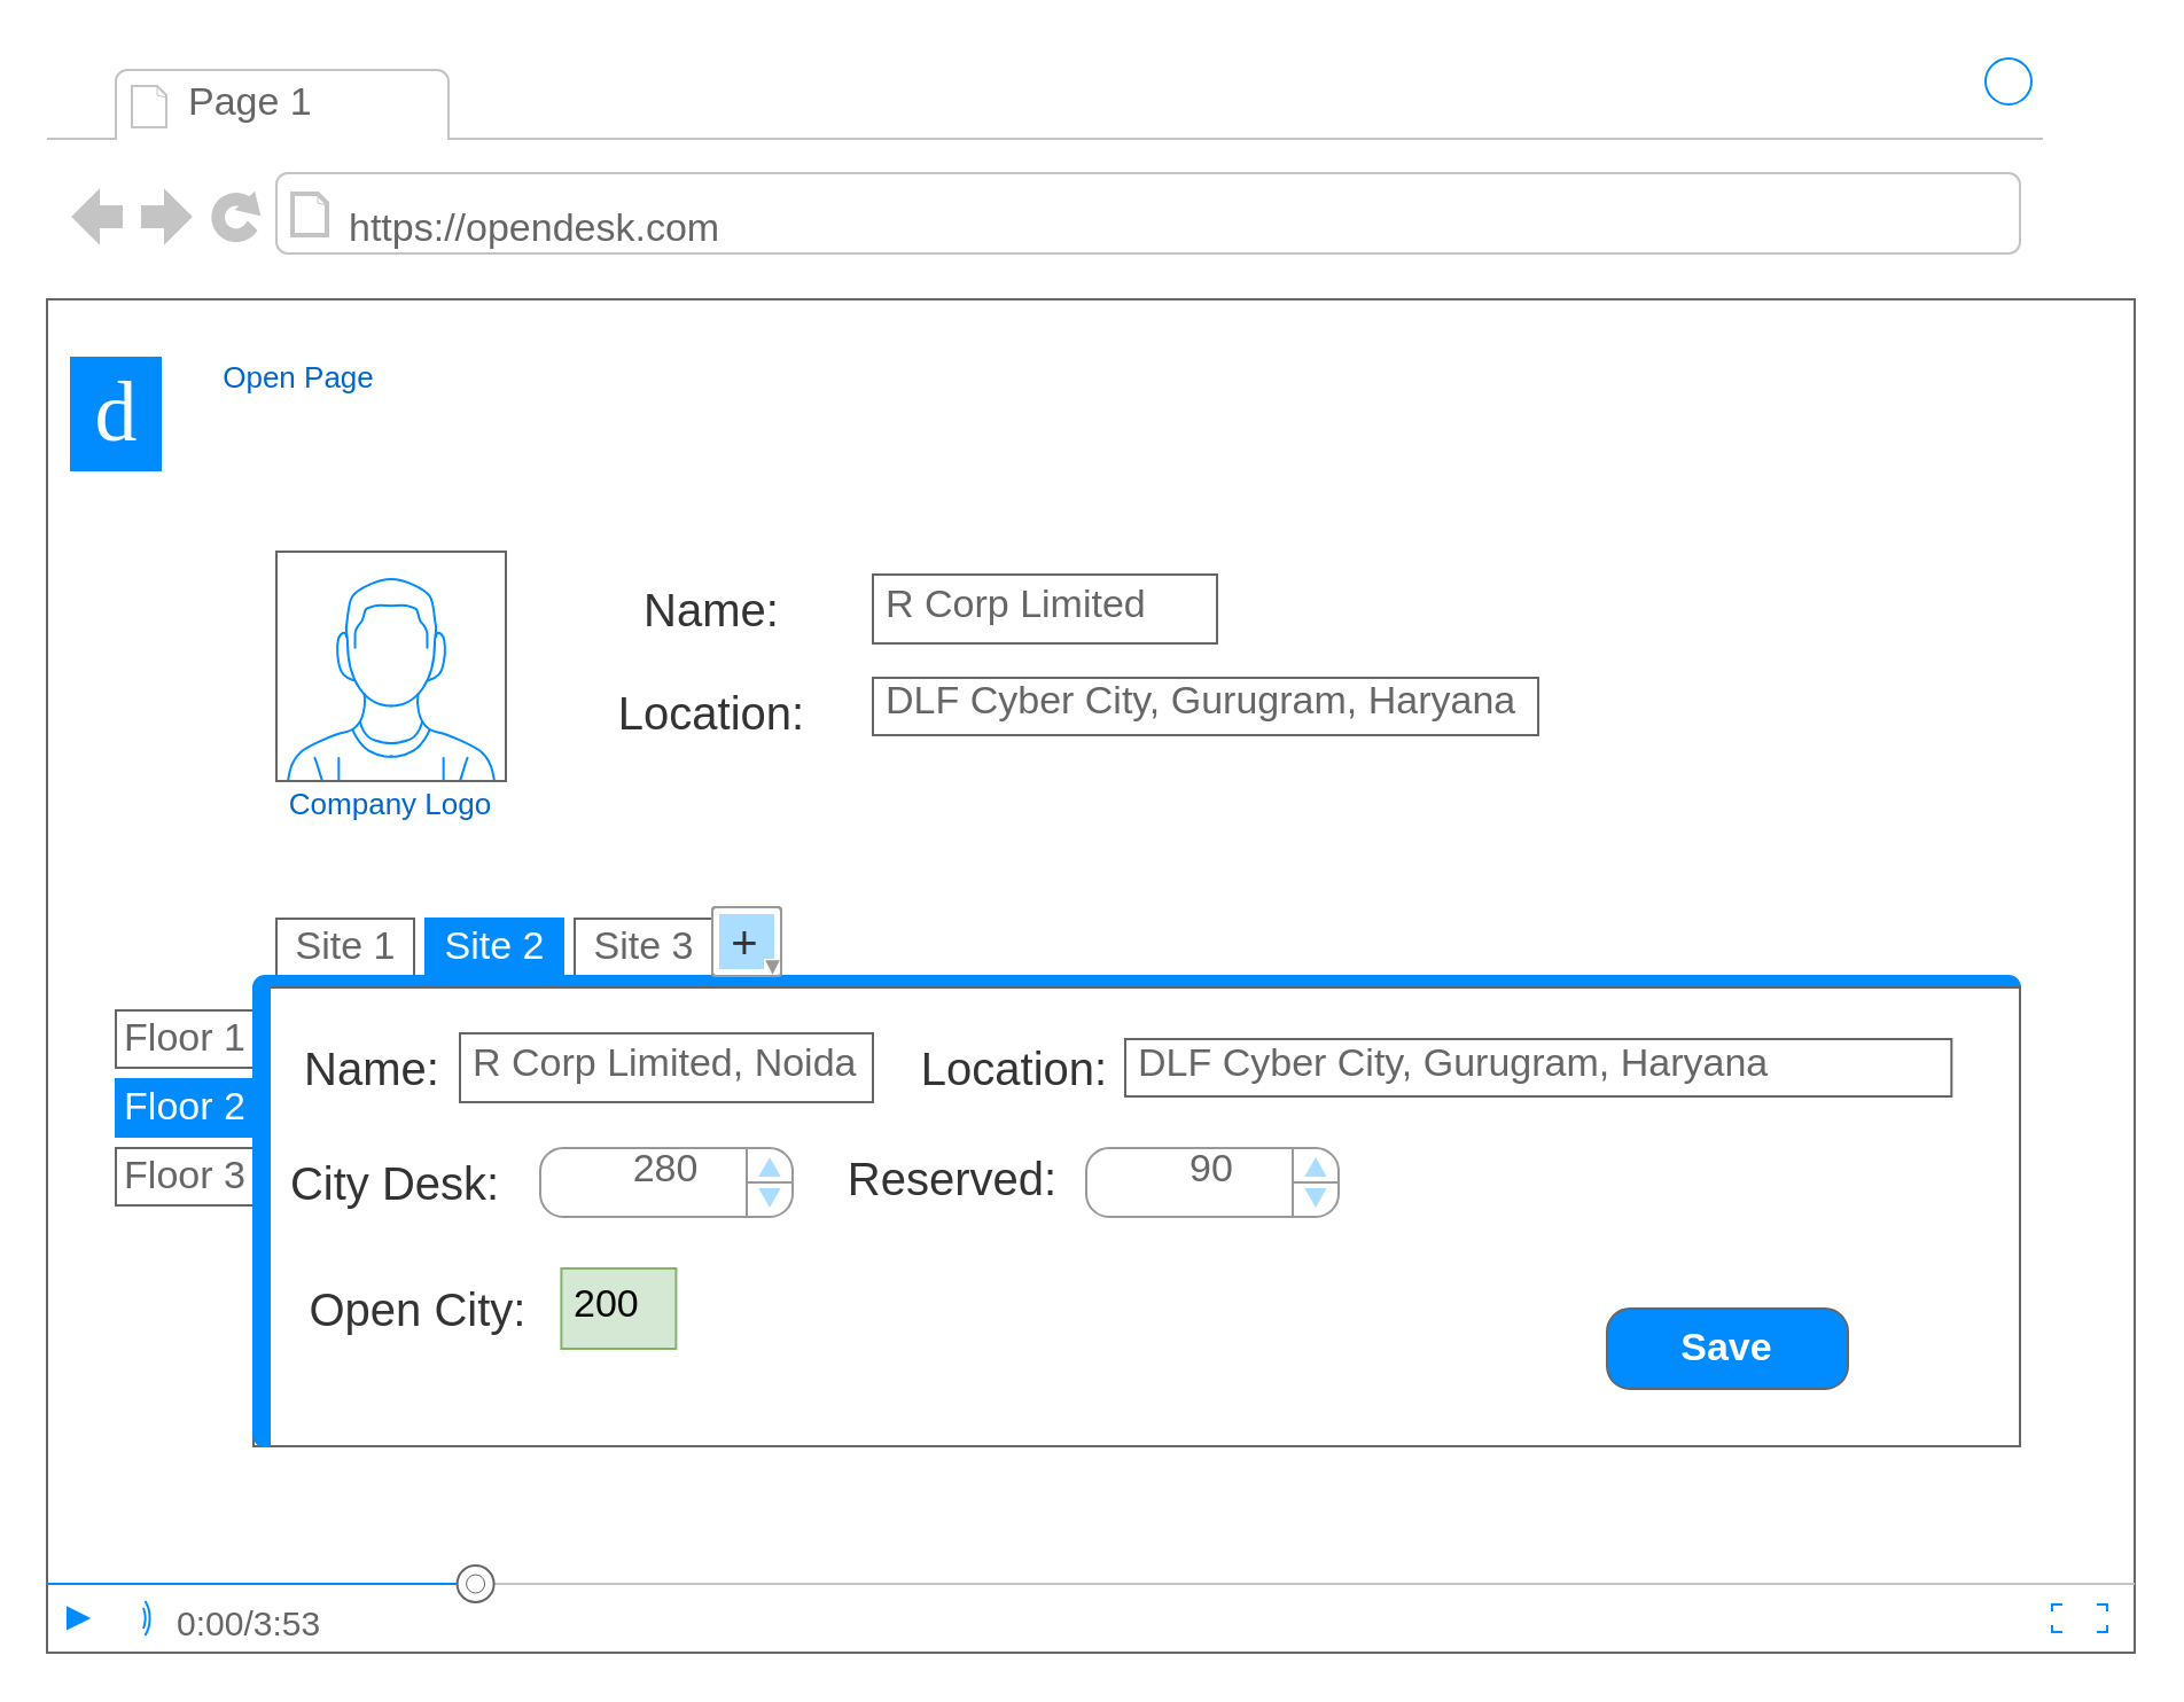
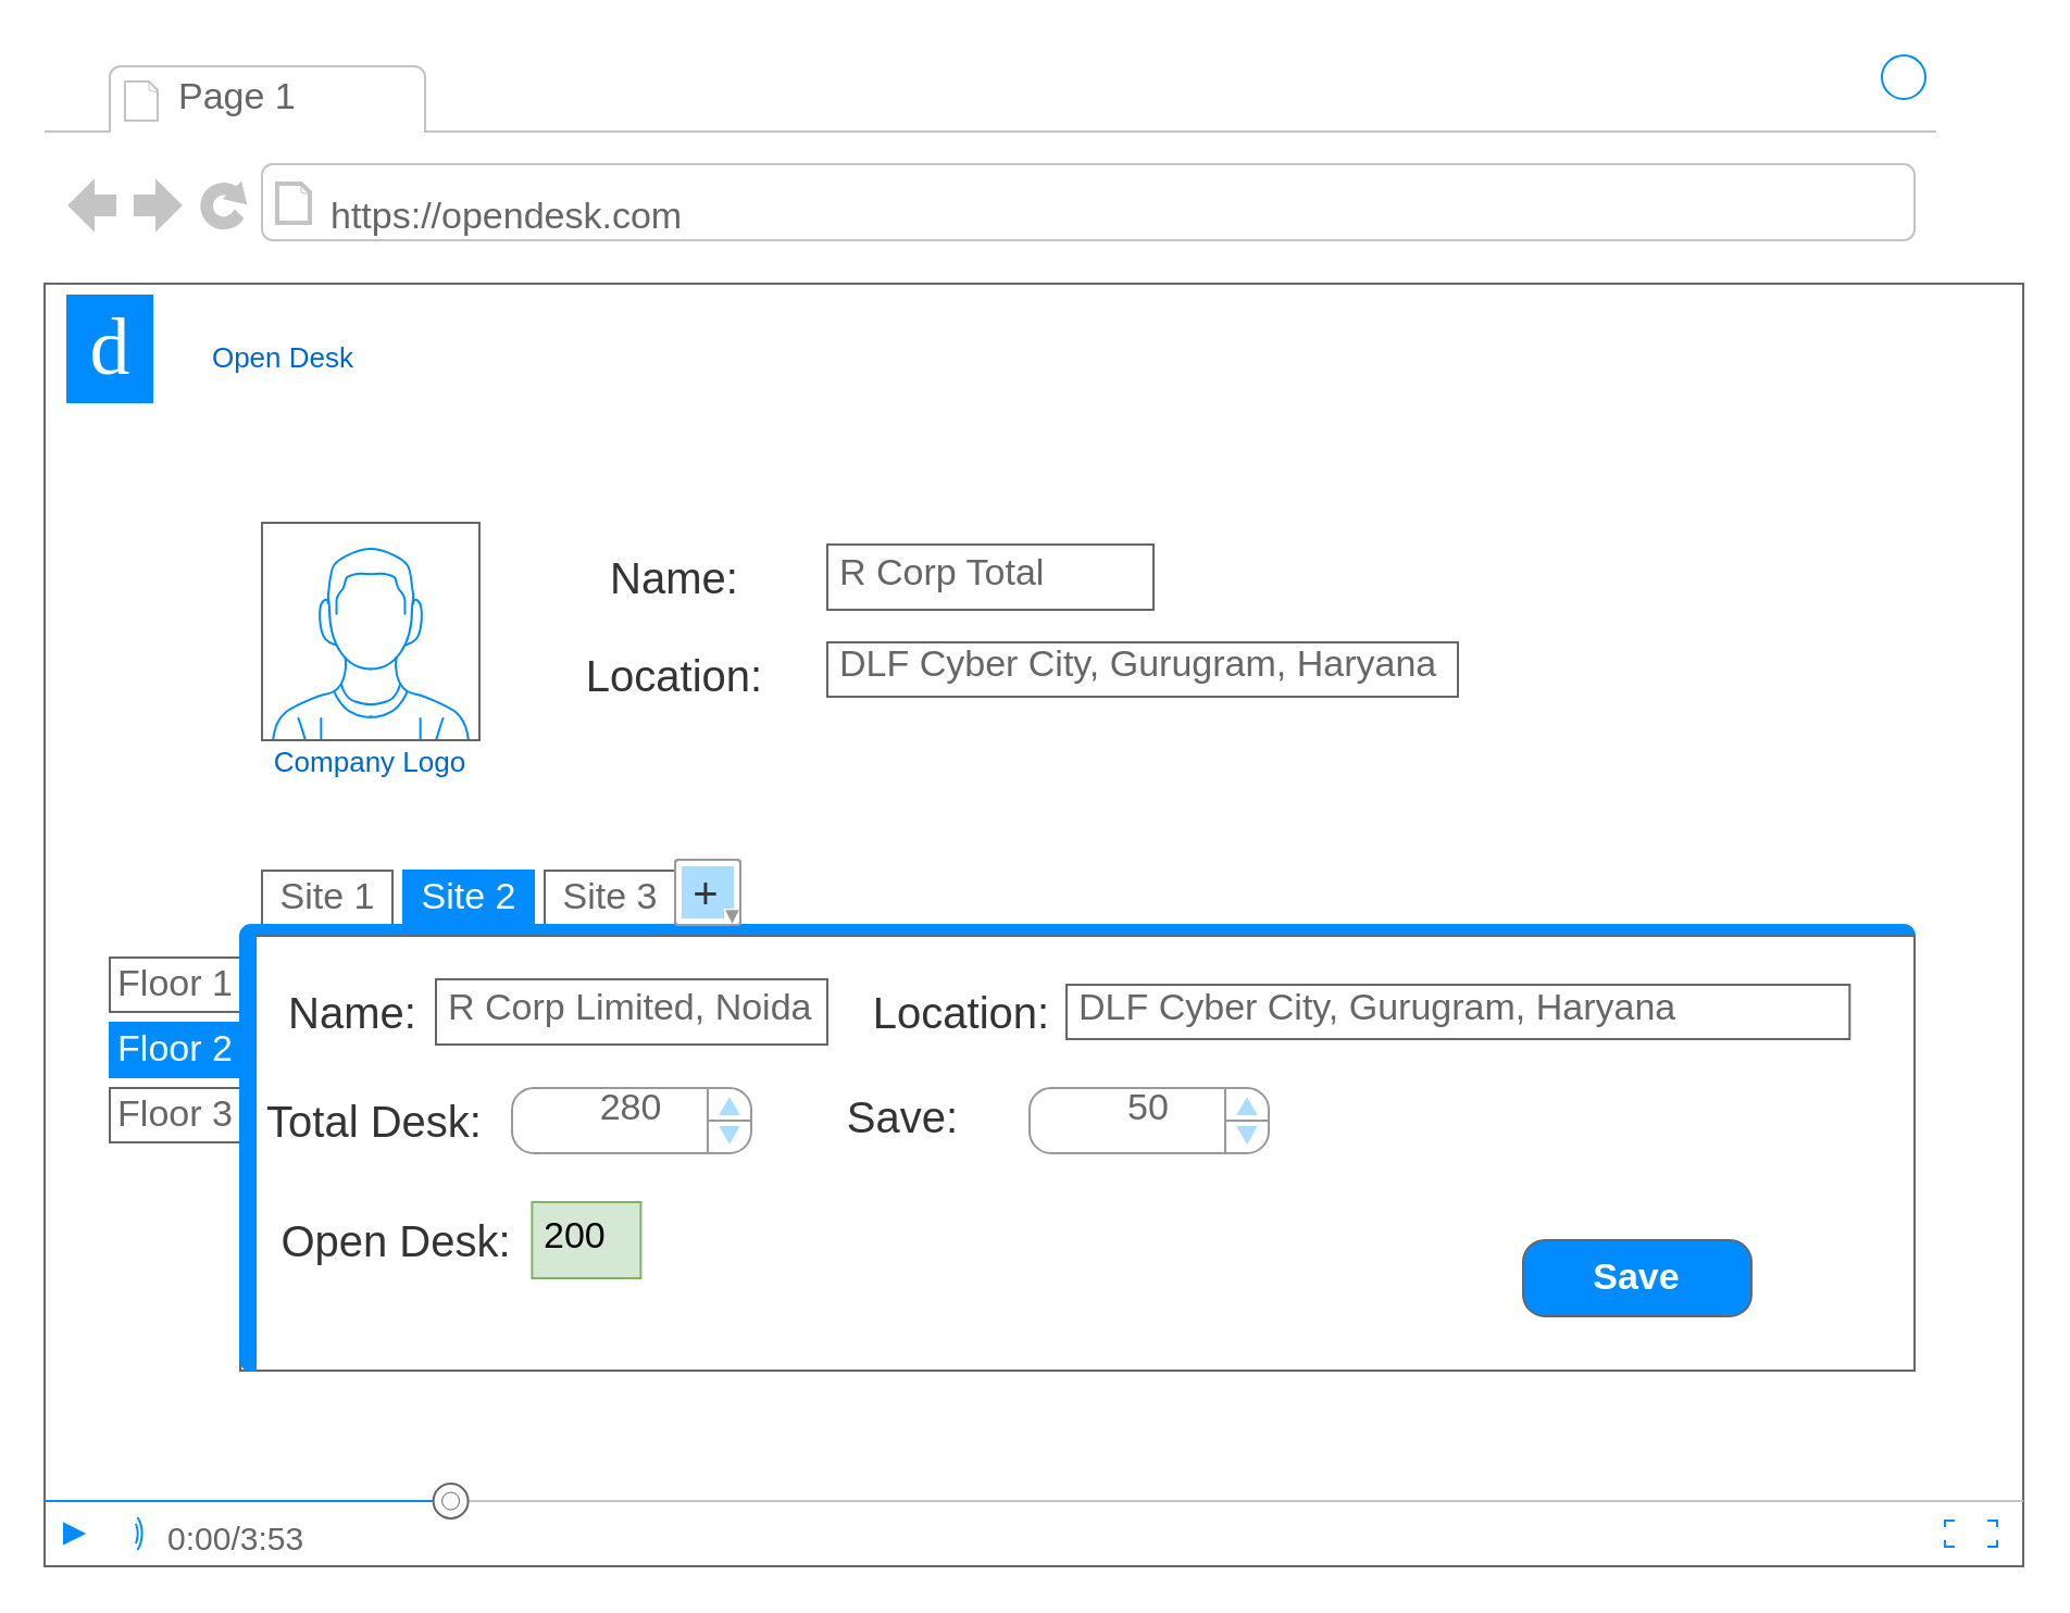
- <mxCell id="6" value="Open Page" style="text;html=1;strokeColor=none;fillColor=none;align=center;verticalAlign=middle;whiteSpace=wrap;rounded=0;fontSize=13;fontColor=#0066CC;" parent="2" vertex="1"><mxGeometry x="60" y="133.5" width="100" height="20" as="geometry" /></mxCell>
+ <mxCell id="6" value="Open Desk" style="text;html=1;strokeColor=none;fillColor=none;align=center;verticalAlign=middle;whiteSpace=wrap;rounded=0;fontSize=13;fontColor=#0066CC;" parent="2" vertex="1"><mxGeometry x="60" y="133.5" width="100" height="20" as="geometry" /></mxCell>
- <mxCell id="7" value="d" style="text;html=1;align=center;verticalAlign=middle;resizable=0;points=[];autosize=1;fontSize=37;fontFamily=Tahoma;fillColor=#008CFF;fontColor=#FFFFFF;" parent="2" vertex="1"><mxGeometry x="10" y="135" width="40" height="50" as="geometry" /></mxCell>
+ <mxCell id="7" value="d" style="text;html=1;align=center;verticalAlign=middle;resizable=0;points=[];autosize=1;fontSize=37;fontFamily=Tahoma;fillColor=#008CFF;fontColor=#FFFFFF;" parent="2" vertex="1"><mxGeometry x="10" y="115" width="40" height="50" as="geometry" /></mxCell>
- <mxCell id="10" value="R Corp Limited" style="strokeWidth=1;shadow=0;dashed=0;align=center;html=1;shape=mxgraph.mockup.text.textBox;fontColor=#666666;align=left;fontSize=17;spacingLeft=4;spacingTop=-3;strokeColor=#666666;mainText=" parent="2" vertex="1"><mxGeometry x="360" y="230" width="150" height="30" as="geometry" /></mxCell>
+ <mxCell id="10" value="R Corp Total" style="strokeWidth=1;shadow=0;dashed=0;align=center;html=1;shape=mxgraph.mockup.text.textBox;fontColor=#666666;align=left;fontSize=17;spacingLeft=4;spacingTop=-3;strokeColor=#666666;mainText=" parent="2" vertex="1"><mxGeometry x="360" y="230" width="150" height="30" as="geometry" /></mxCell>
- <mxCell id="35" value="90" style="strokeWidth=1;shadow=0;dashed=0;align=center;html=1;shape=mxgraph.mockup.forms.spinner;strokeColor=#999999;spinLayout=right;spinStyle=normal;adjStyle=triangle;fillColor=#aaddff;fontSize=17;fontColor=#666666;mainText=;html=1;overflow=fill;" parent="1" vertex="1"><mxGeometry x="473" y="500" width="110" height="30" as="geometry" /></mxCell>
+ <mxCell id="35" value="50" style="strokeWidth=1;shadow=0;dashed=0;align=center;html=1;shape=mxgraph.mockup.forms.spinner;strokeColor=#999999;spinLayout=right;spinStyle=normal;adjStyle=triangle;fillColor=#aaddff;fontSize=17;fontColor=#666666;mainText=;html=1;overflow=fill;" parent="1" vertex="1"><mxGeometry x="473" y="500" width="110" height="30" as="geometry" /></mxCell>
- <mxCell id="36" value="&lt;font color=&quot;#333333&quot;&gt;&lt;span style=&quot;font-size: 20px&quot;&gt;Reserved:&lt;/span&gt;&lt;/font&gt;" style="text;html=1;strokeColor=none;fillColor=none;align=center;verticalAlign=middle;whiteSpace=wrap;rounded=0;fontSize=13;fontColor=#0066CC;" parent="1" vertex="1"><mxGeometry x="352.999" y="503" width="124.194" height="20" as="geometry" /></mxCell>
+ <mxCell id="36" value="&lt;font color=&quot;#333333&quot;&gt;&lt;span style=&quot;font-size: 20px&quot;&gt;Save:&lt;/span&gt;&lt;/font&gt;" style="text;html=1;strokeColor=none;fillColor=none;align=center;verticalAlign=middle;whiteSpace=wrap;rounded=0;fontSize=13;fontColor=#0066CC;" parent="1" vertex="1"><mxGeometry x="352.999" y="503" width="124.194" height="20" as="geometry" /></mxCell>
- <mxCell id="34" value="&lt;font style=&quot;font-size: 20px&quot; color=&quot;#333333&quot;&gt;City Desk:&lt;/font&gt;" style="text;html=1;strokeColor=none;fillColor=none;align=center;verticalAlign=middle;whiteSpace=wrap;rounded=0;fontSize=13;fontColor=#0066CC;" parent="1" vertex="1"><mxGeometry x="109.999" y="505" width="124.194" height="20" as="geometry" /></mxCell>
+ <mxCell id="34" value="&lt;font style=&quot;font-size: 20px&quot; color=&quot;#333333&quot;&gt;Total Desk:&lt;/font&gt;" style="text;html=1;strokeColor=none;fillColor=none;align=center;verticalAlign=middle;whiteSpace=wrap;rounded=0;fontSize=13;fontColor=#0066CC;" parent="1" vertex="1"><mxGeometry x="109.999" y="505" width="124.194" height="20" as="geometry" /></mxCell>
- <mxCell id="24" value="&lt;font color=&quot;#333333&quot;&gt;&lt;span style=&quot;font-size: 20px&quot;&gt;Open City:&lt;/span&gt;&lt;/font&gt;" style="text;html=1;strokeColor=none;fillColor=none;align=center;verticalAlign=middle;whiteSpace=wrap;rounded=0;fontSize=13;fontColor=#0066CC;" parent="19" vertex="1"><mxGeometry x="69.999" y="130" width="124.194" height="20" as="geometry" /></mxCell>
+ <mxCell id="24" value="&lt;font color=&quot;#333333&quot;&gt;&lt;span style=&quot;font-size: 20px&quot;&gt;Open Desk:&lt;/span&gt;&lt;/font&gt;" style="text;html=1;strokeColor=none;fillColor=none;align=center;verticalAlign=middle;whiteSpace=wrap;rounded=0;fontSize=13;fontColor=#0066CC;" parent="19" vertex="1"><mxGeometry x="69.999" y="130" width="124.194" height="20" as="geometry" /></mxCell>
